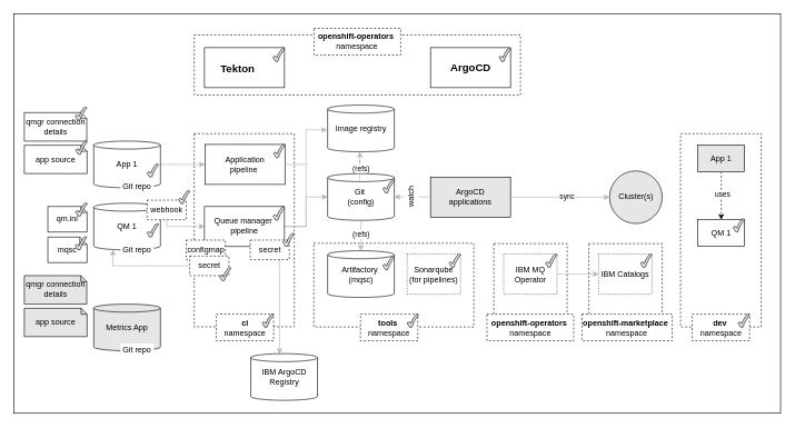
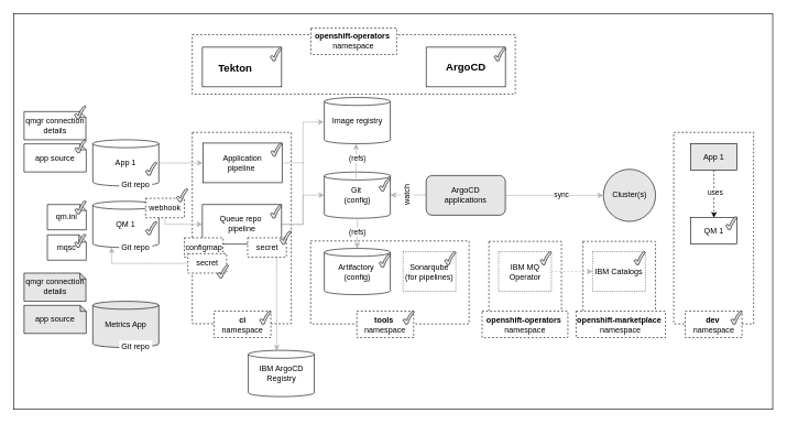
- <mxCell id="9" value="Image registry" style="shape=cylinder2;whiteSpace=wrap;html=1;boundedLbl=1;backgroundOutline=1;size=6.0;strokeWidth=1;fillColor=#ffffff;fontSize=12;fontColor=#000000;" parent="1" vertex="1"><mxGeometry x="490.68" y="157.16" width="100" height="70" as="geometry" /></mxCell>
+ <mxCell id="9" value="Image registry" style="shape=cylinder2;whiteSpace=wrap;html=1;boundedLbl=1;backgroundOutline=1;size=6.0;strokeWidth=1;fillColor=#ffffff;fontSize=12;fontColor=#000000;" parent="1" vertex="1"><mxGeometry x="490.68" y="147.16" width="100" height="70" as="geometry" /></mxCell>
- <mxCell id="16" value="ArgoCD&lt;br&gt;applications" style="rounded=0;whiteSpace=wrap;html=1;strokeWidth=1;fontSize=12;fontColor=#000000;fillColor=#E6E6E6;" parent="1" vertex="1"><mxGeometry x="645" y="265.33" width="120" height="60" as="geometry" /></mxCell>
+ <mxCell id="16" value="ArgoCD&lt;br&gt;applications" style="whiteSpace=wrap;html=1;strokeWidth=1;fontSize=12;fontColor=#000000;fillColor=#E6E6E6;rounded=1;" parent="1" vertex="1"><mxGeometry x="645" y="265.33" width="120" height="60" as="geometry" /></mxCell>
- <mxCell id="44" value="Queue manager&amp;nbsp;&lt;br&gt;pipeline" style="rounded=0;whiteSpace=wrap;html=1;strokeWidth=1;fontSize=12;fontColor=#000000;fillColor=none;" parent="1" vertex="1"><mxGeometry x="306" y="309.34" width="120" height="60" as="geometry" /></mxCell>
+ <mxCell id="44" value="Queue repo&amp;nbsp;&lt;br&gt;pipeline" style="rounded=0;whiteSpace=wrap;html=1;strokeWidth=1;fontSize=12;fontColor=#000000;fillColor=none;" parent="1" vertex="1"><mxGeometry x="306" y="309.34" width="120" height="60" as="geometry" /></mxCell>
- <mxCell id="20" value="Artifactory&amp;nbsp;&lt;br&gt;(mqsc)" style="shape=cylinder2;whiteSpace=wrap;html=1;boundedLbl=1;backgroundOutline=1;size=6.0;strokeWidth=1;fontSize=12;fontColor=#000000;labelBackgroundColor=none;fillColor=none;" parent="1" vertex="1"><mxGeometry x="490.68" y="375.66" width="100" height="70" as="geometry" /></mxCell>
+ <mxCell id="20" value="Artifactory&amp;nbsp;&lt;br&gt;(config)" style="shape=cylinder2;whiteSpace=wrap;html=1;boundedLbl=1;backgroundOutline=1;size=6.0;strokeWidth=1;fontSize=12;fontColor=#000000;labelBackgroundColor=none;fillColor=none;" parent="1" vertex="1"><mxGeometry x="490.68" y="375.66" width="100" height="70" as="geometry" /></mxCell>
- <mxCell id="61" style="edgeStyle=orthogonalEdgeStyle;rounded=0;orthogonalLoop=1;jettySize=auto;html=1;entryX=0;entryY=0.5;entryDx=0;entryDy=0;strokeColor=#B3B3B3;" parent="1" source="62" target="70" edge="1"><mxGeometry relative="1" as="geometry" /></mxCell>
+ <mxCell id="61" style="edgeStyle=orthogonalEdgeStyle;rounded=0;orthogonalLoop=1;jettySize=auto;html=1;entryX=0;entryY=0.5;entryDx=0;entryDy=0;strokeColor=#B3B3B3;dashed=1;" parent="1" source="62" target="70" edge="1"><mxGeometry relative="1" as="geometry" /></mxCell>
